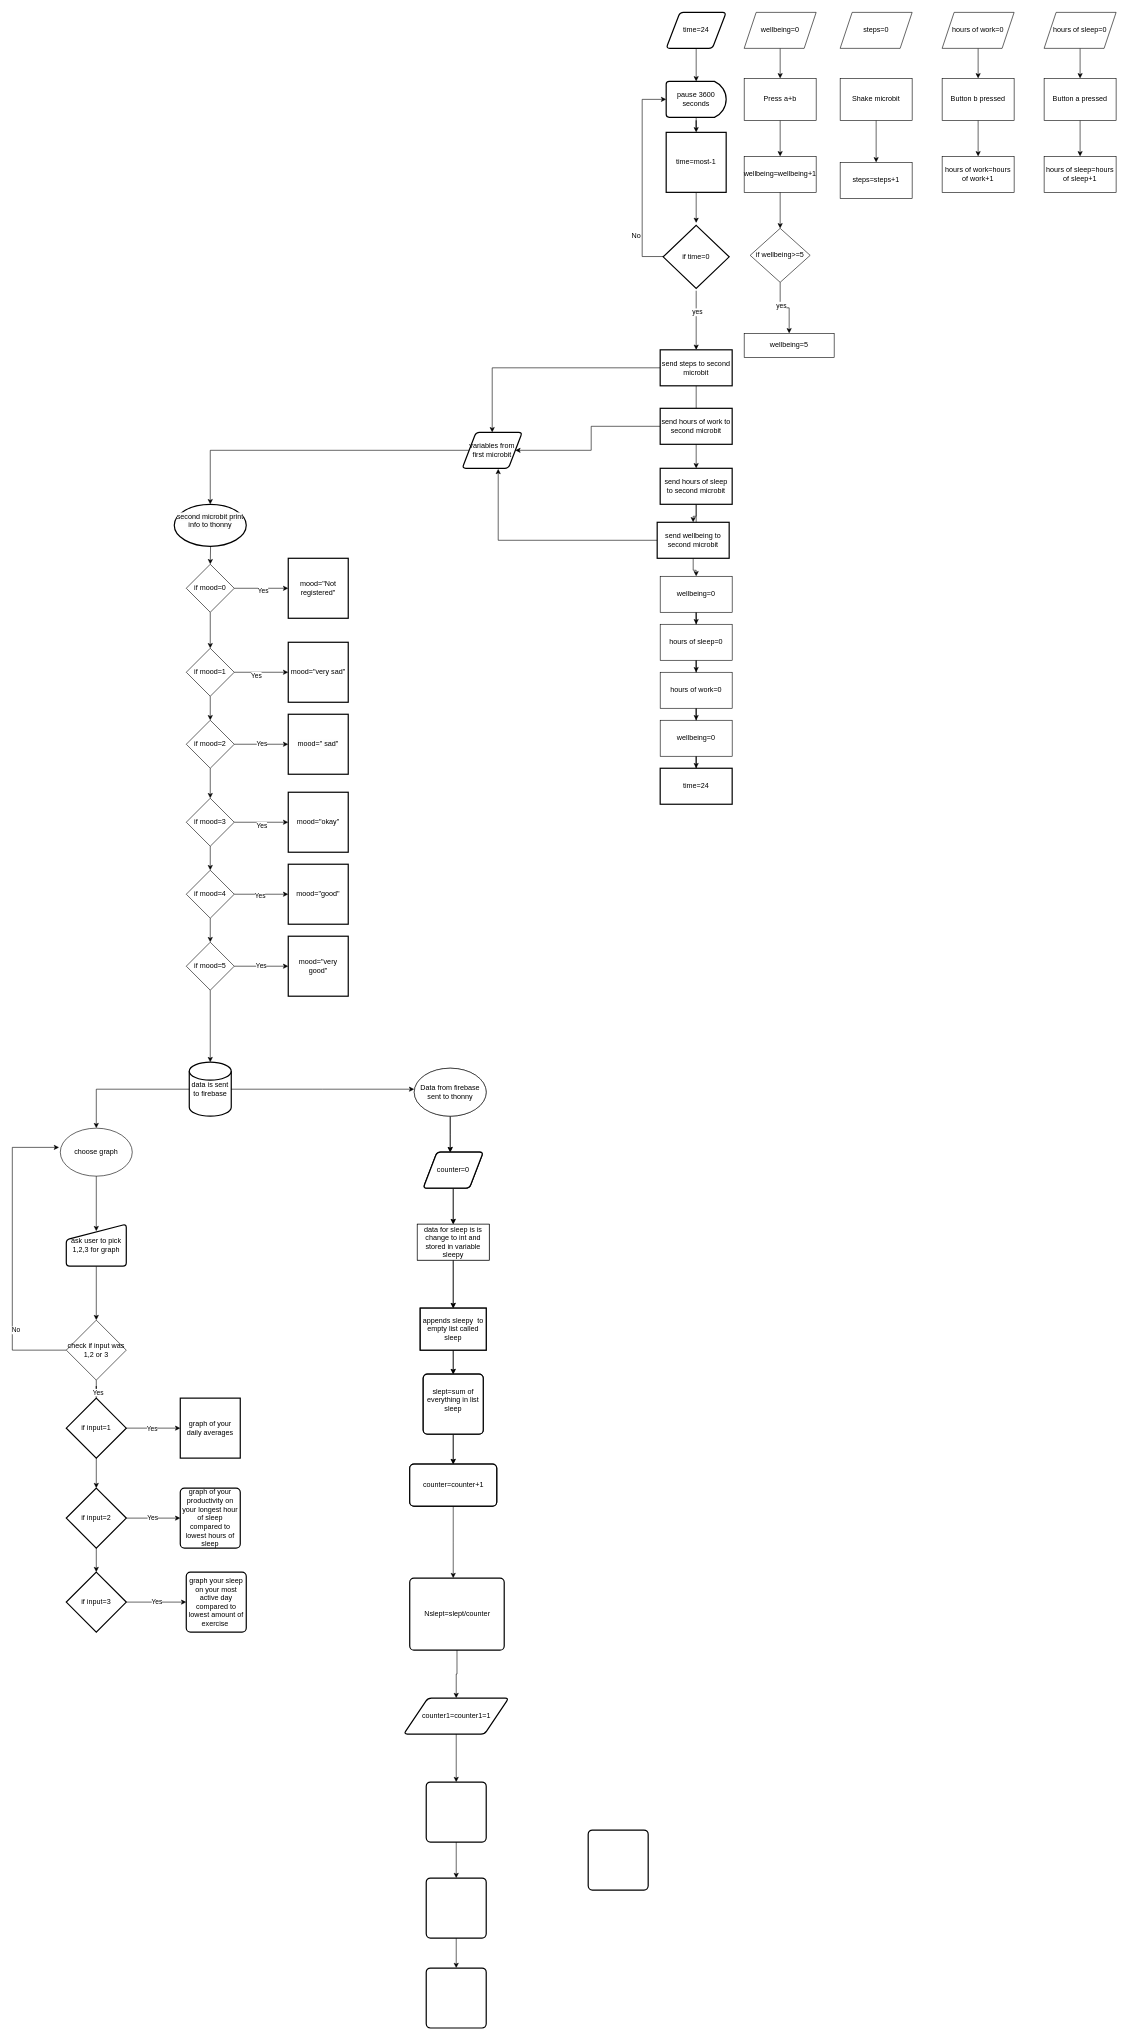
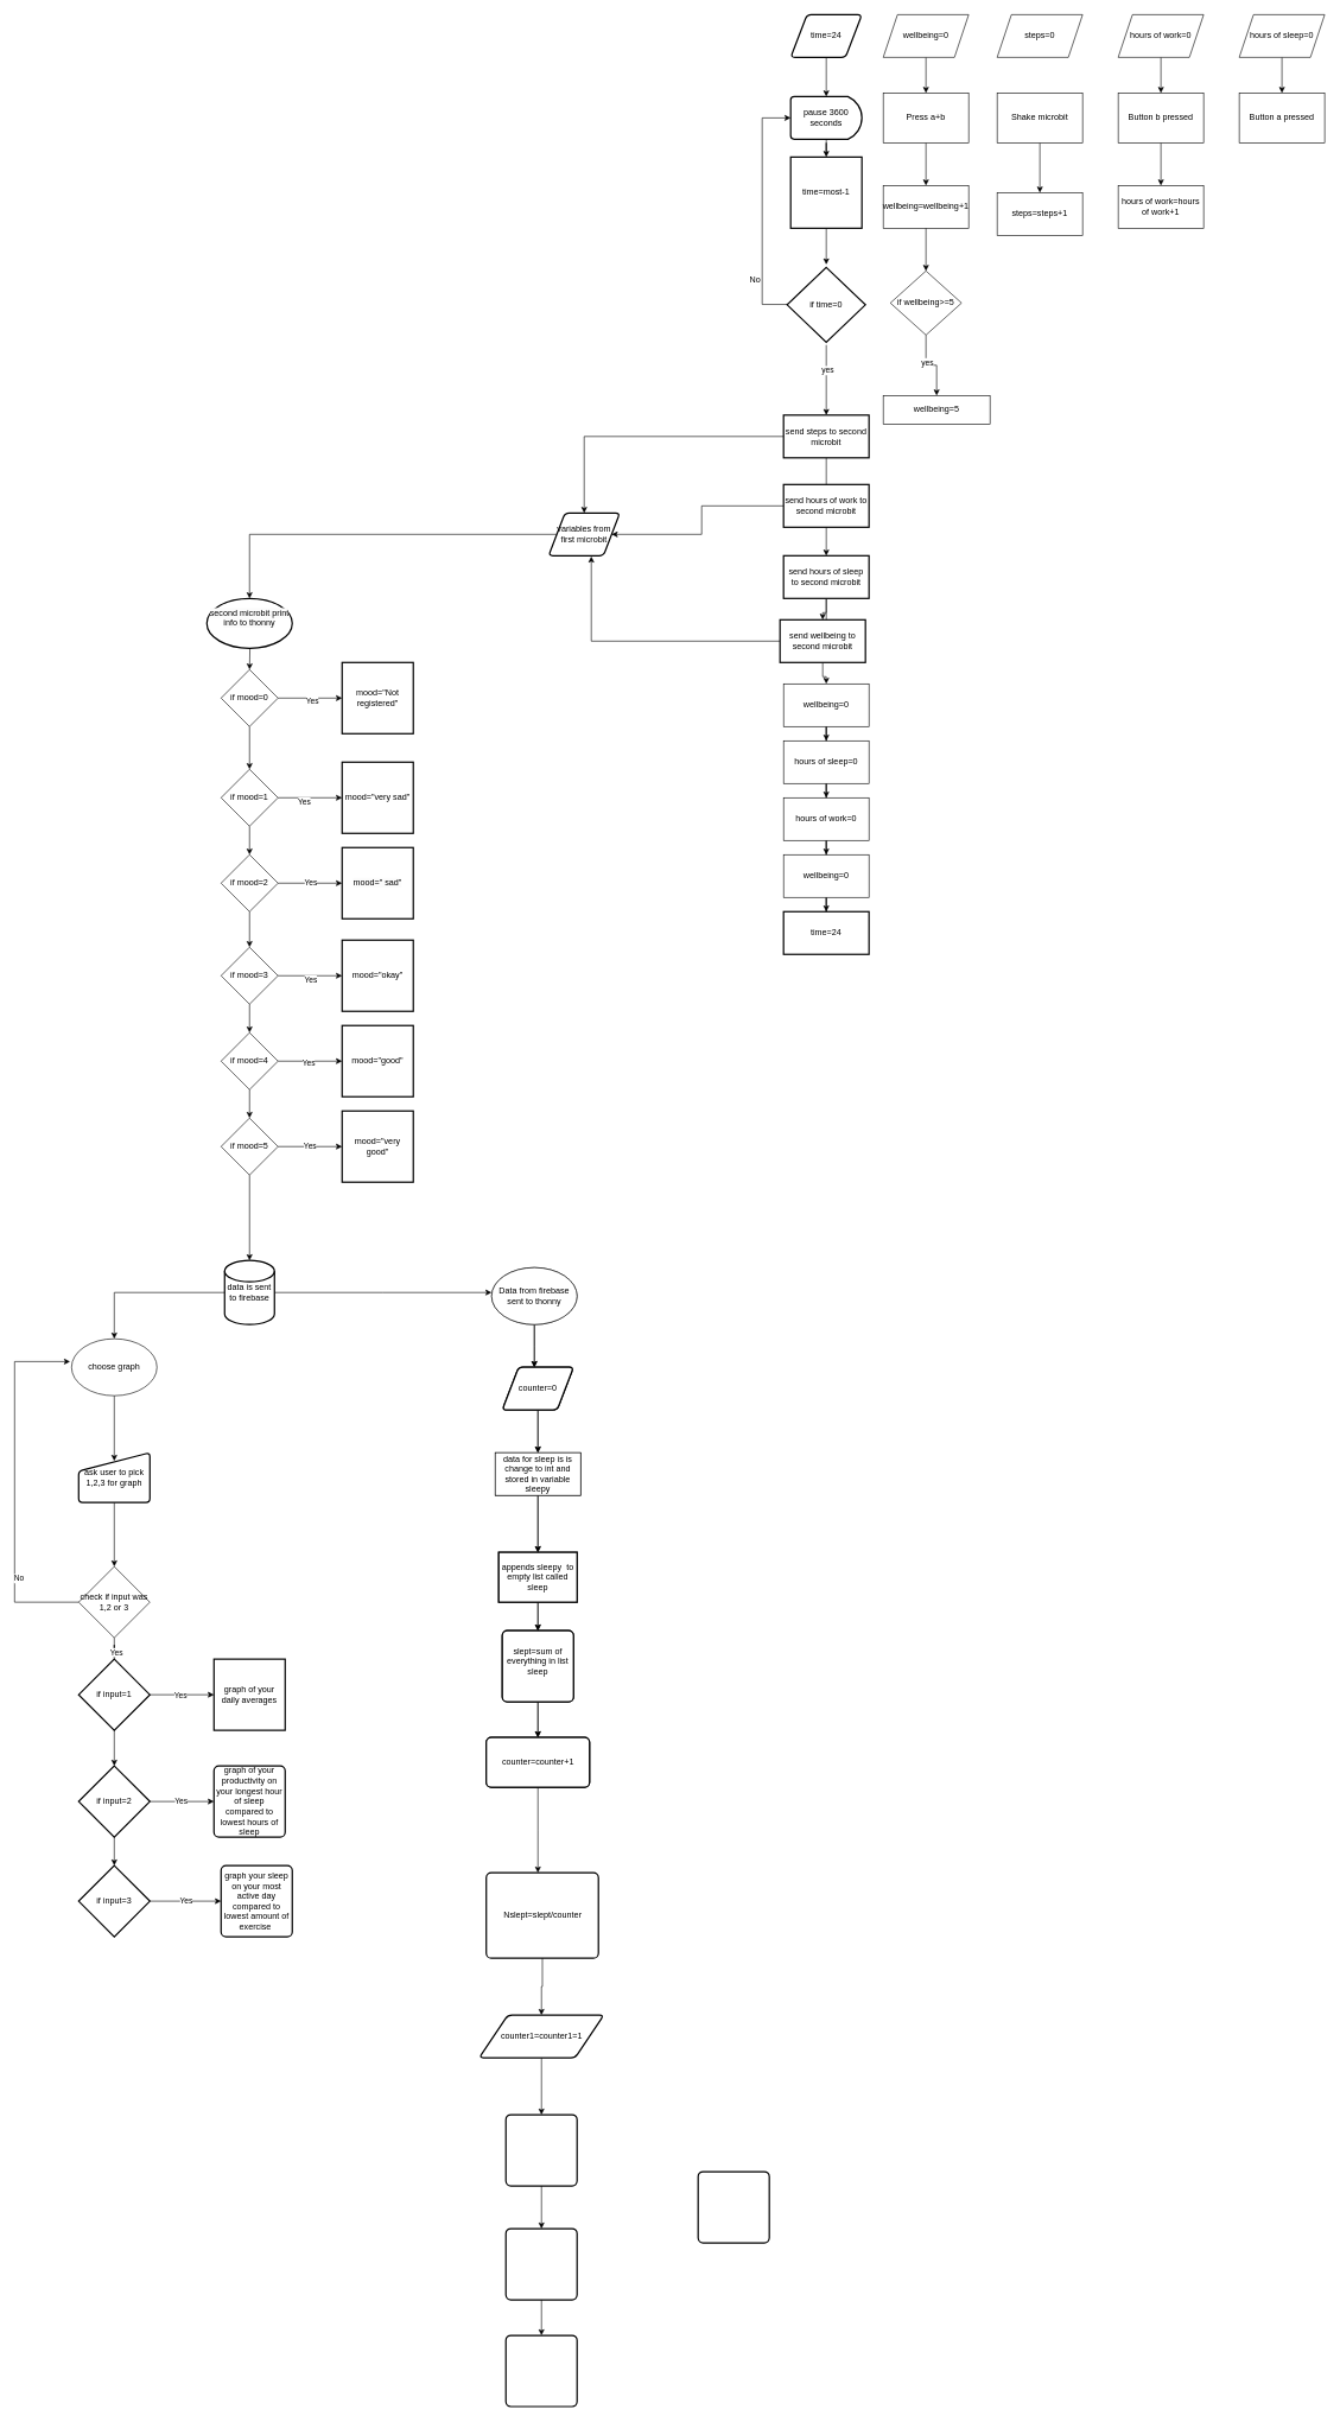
- <mxCell id="13" value="" style="edgeStyle=orthogonalEdgeStyle;rounded=0;orthogonalLoop=1;jettySize=auto;html=1;" edge="1" parent="1" source="14" target="15"><mxGeometry relative="1" as="geometry" /></mxCell>
- <mxCell id="15" value="hours of sleep=hours of sleep+1" style="rounded=0;whiteSpace=wrap;html=1;" vertex="1" parent="1"><mxGeometry x="1740" y="260" width="120" height="60" as="geometry" /></mxCell>
